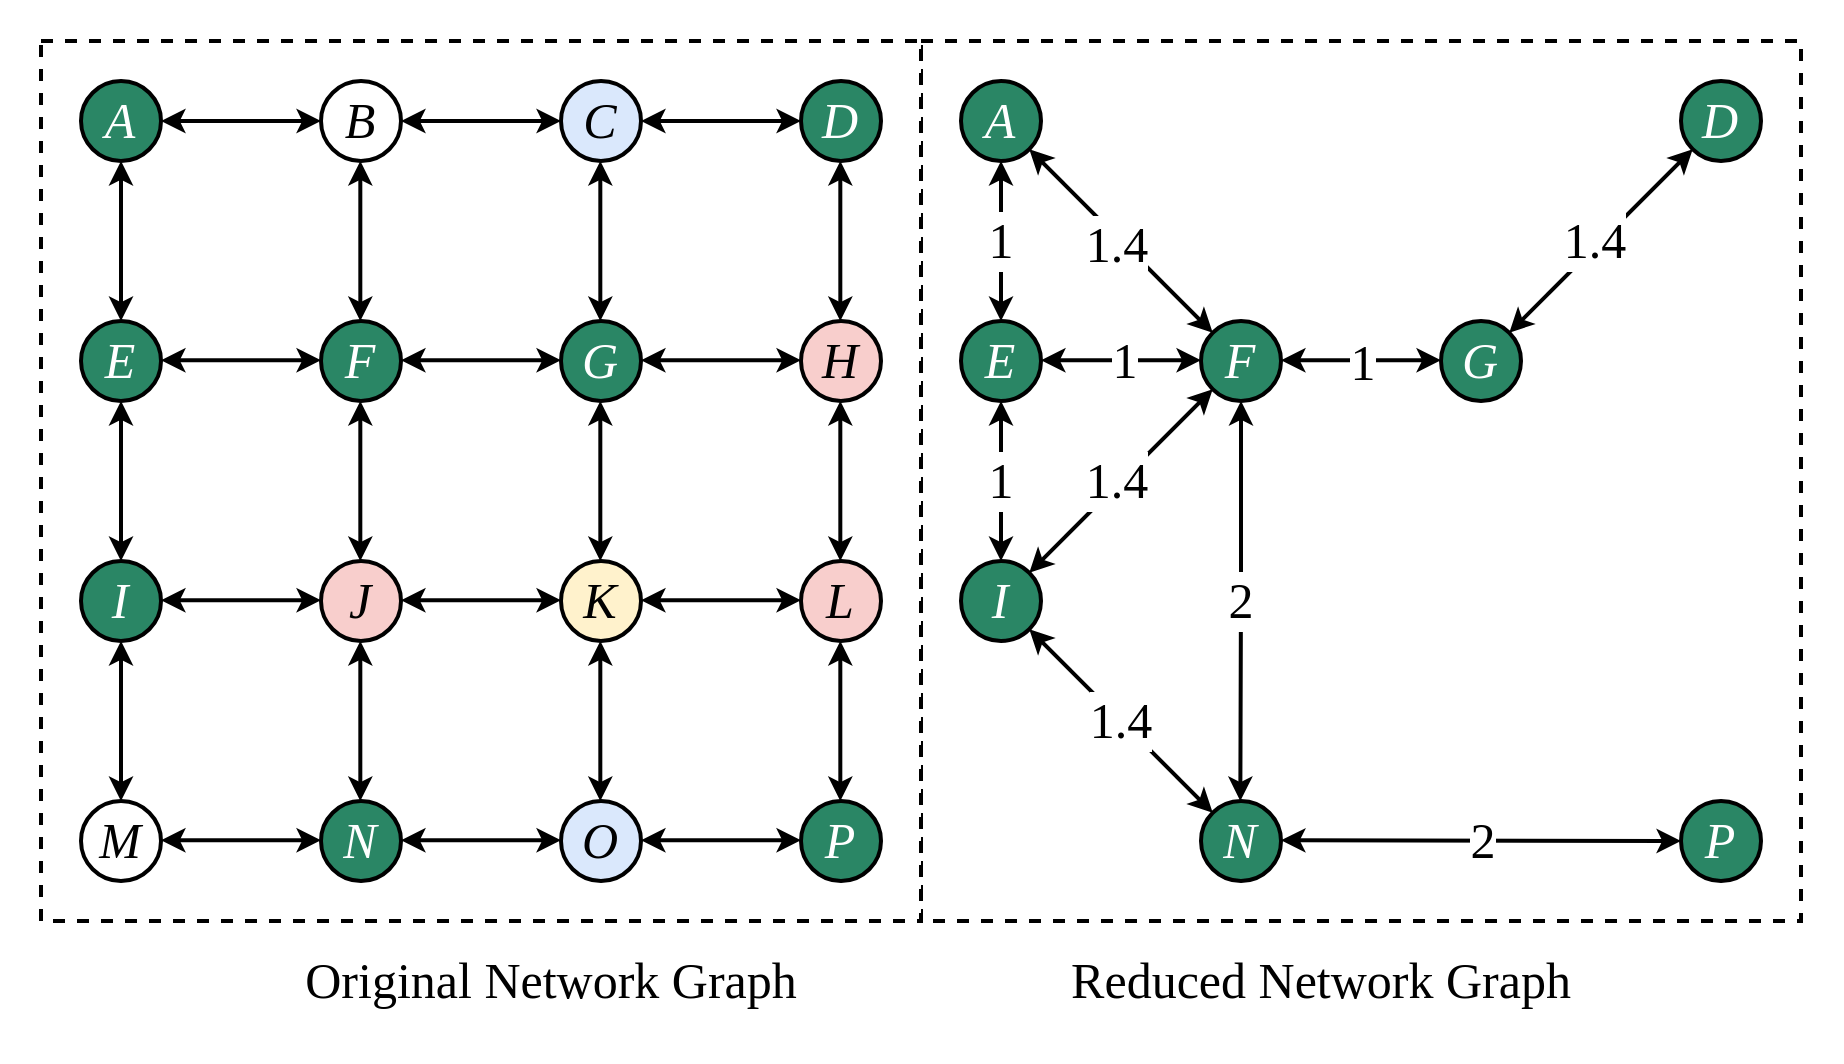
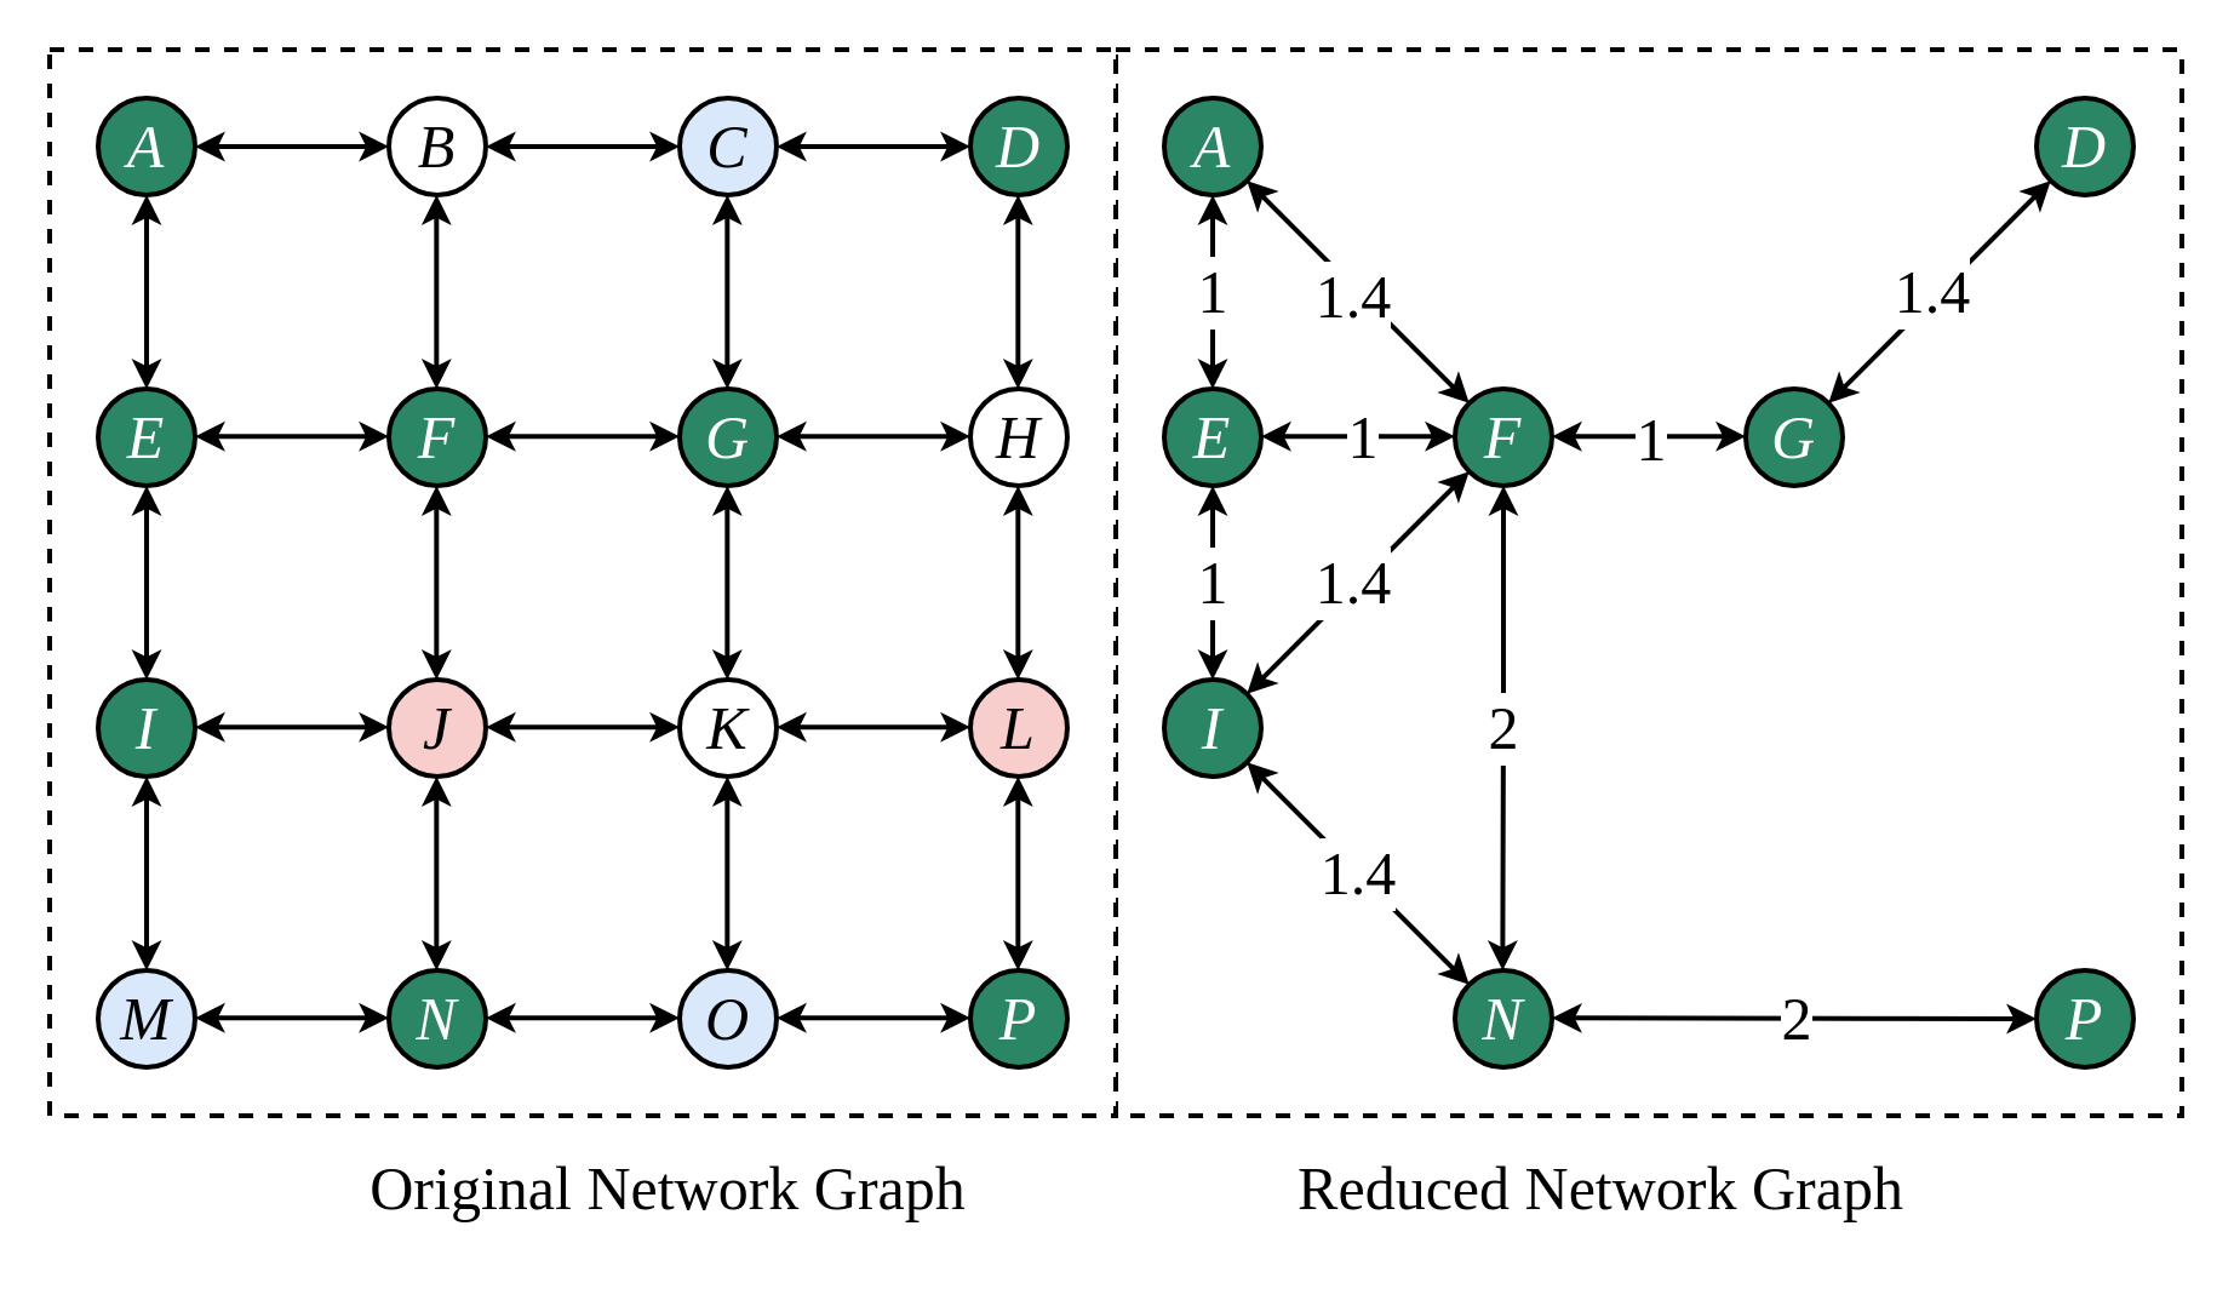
- <mxCell id="11" value="&lt;font face=&quot;Times New Roman&quot; style=&quot;font-size: 25px;&quot;&gt;&lt;i style=&quot;font-size: 25px;&quot;&gt;H&lt;/i&gt;&lt;/font&gt;" style="ellipse;whiteSpace=wrap;html=1;aspect=fixed;fontSize=25;strokeWidth=2;fillColor=#f8cecc;" parent="1" vertex="1"><mxGeometry x="400" y="160" width="40" height="40" as="geometry" /></mxCell>
+ <mxCell id="11" value="&lt;font face=&quot;Times New Roman&quot; style=&quot;font-size: 25px;&quot;&gt;&lt;i style=&quot;font-size: 25px;&quot;&gt;H&lt;/i&gt;&lt;/font&gt;" style="ellipse;whiteSpace=wrap;html=1;aspect=fixed;fontSize=25;strokeWidth=2;" parent="1" vertex="1"><mxGeometry x="400" y="160" width="40" height="40" as="geometry" /></mxCell>
- <mxCell id="14" value="&lt;font face=&quot;Times New Roman&quot; style=&quot;font-size: 25px;&quot;&gt;&lt;i style=&quot;font-size: 25px;&quot;&gt;K&lt;/i&gt;&lt;/font&gt;" style="ellipse;whiteSpace=wrap;html=1;aspect=fixed;fontSize=25;strokeWidth=2;fillColor=#fff2cc;" parent="1" vertex="1"><mxGeometry x="280" y="280" width="40" height="40" as="geometry" /></mxCell>
+ <mxCell id="14" value="&lt;font face=&quot;Times New Roman&quot; style=&quot;font-size: 25px;&quot;&gt;&lt;i style=&quot;font-size: 25px;&quot;&gt;K&lt;/i&gt;&lt;/font&gt;" style="ellipse;whiteSpace=wrap;html=1;aspect=fixed;fontSize=25;strokeWidth=2;" parent="1" vertex="1"><mxGeometry x="280" y="280" width="40" height="40" as="geometry" /></mxCell>
- <mxCell id="16" value="&lt;font face=&quot;Times New Roman&quot; style=&quot;font-size: 25px;&quot;&gt;&lt;i style=&quot;font-size: 25px;&quot;&gt;M&lt;/i&gt;&lt;/font&gt;" style="ellipse;whiteSpace=wrap;html=1;aspect=fixed;fontSize=25;strokeWidth=2;" parent="1" vertex="1"><mxGeometry x="40" y="400" width="40" height="40" as="geometry" /></mxCell>
+ <mxCell id="16" value="&lt;font face=&quot;Times New Roman&quot; style=&quot;font-size: 25px;&quot;&gt;&lt;i style=&quot;font-size: 25px;&quot;&gt;M&lt;/i&gt;&lt;/font&gt;" style="ellipse;whiteSpace=wrap;html=1;aspect=fixed;fontSize=25;strokeWidth=2;fillColor=#dae8fc;" parent="1" vertex="1"><mxGeometry x="40" y="400" width="40" height="40" as="geometry" /></mxCell>
